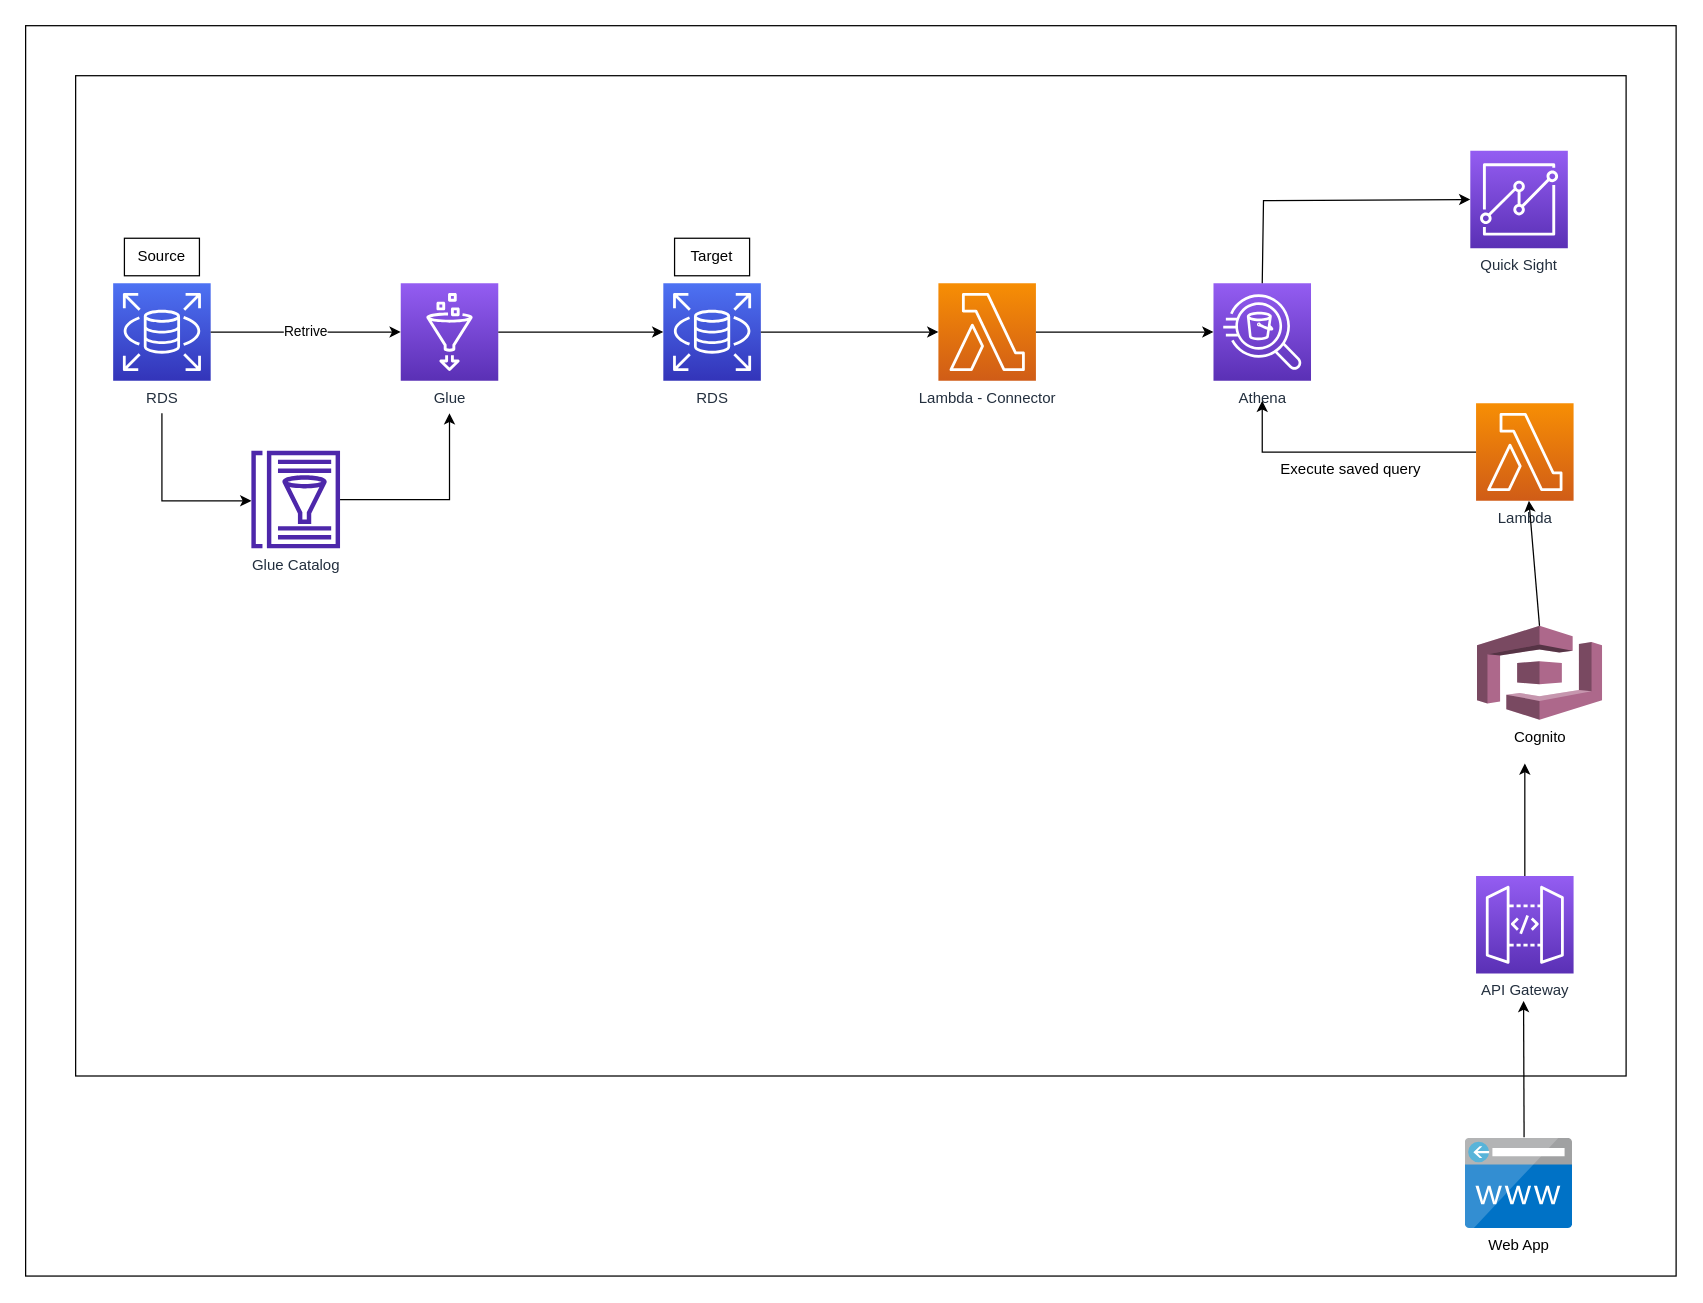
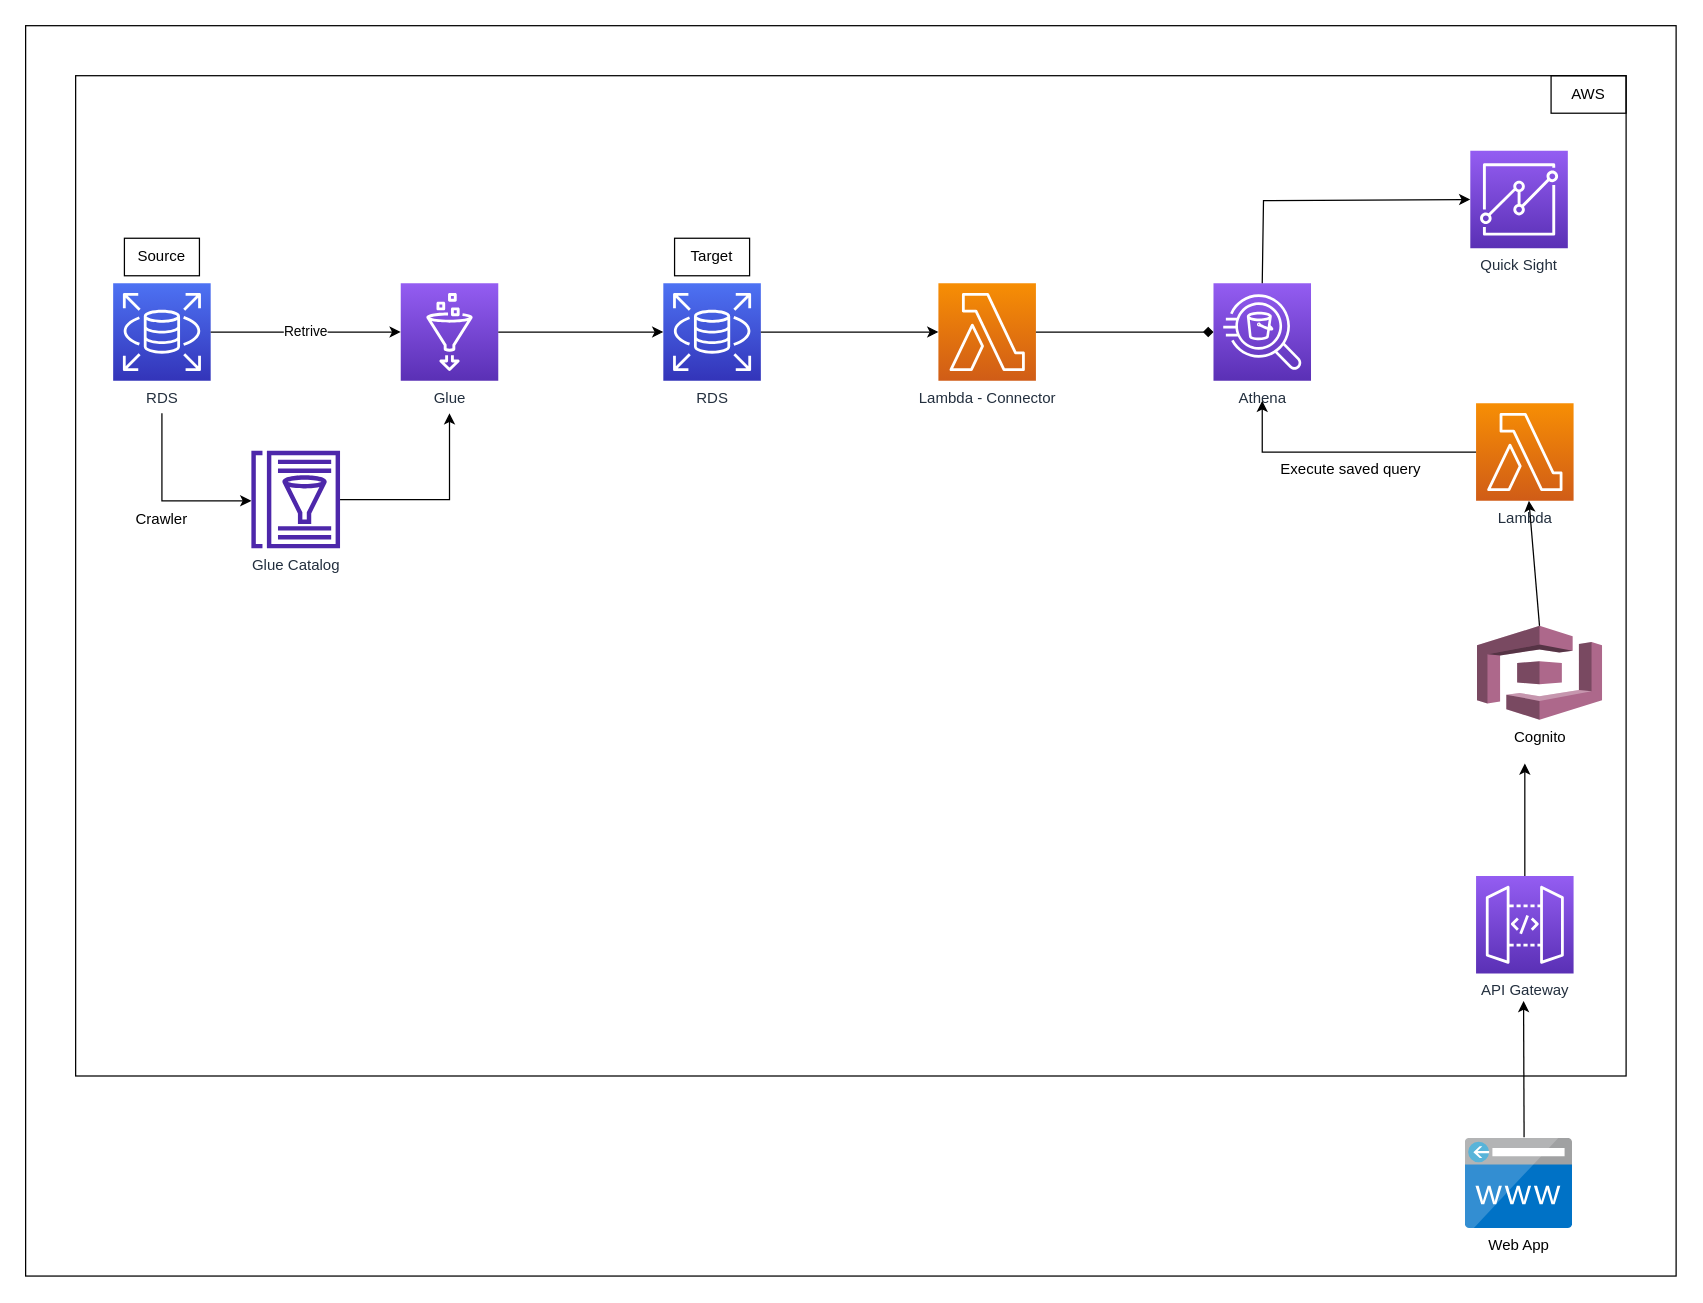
+ <mxCell id="4" value="AWS" style="text;html=1;strokeColor=default;fillColor=none;align=center;verticalAlign=middle;whiteSpace=wrap;rounded=0;" vertex="1" parent="1"><mxGeometry x="1240" y="60" width="60" height="30" as="geometry" /></mxCell>
- <mxCell id="19" value="" style="endArrow=classic;html=1;rounded=0;entryX=0;entryY=0.5;entryDx=0;entryDy=0;entryPerimeter=0;exitX=1;exitY=0.5;exitDx=0;exitDy=0;exitPerimeter=0;" edge="1" parent="1" source="17" target="16"><mxGeometry width="50" height="50" relative="1" as="geometry"><mxPoint x="420" y="340" as="sourcePoint" /><mxPoint x="470" y="290" as="targetPoint" /></mxGeometry></mxCell>
+ <mxCell id="19" value="" style="endArrow=diamond;html=1;rounded=0;entryX=0;entryY=0.5;entryDx=0;entryDy=0;entryPerimeter=0;exitX=1;exitY=0.5;exitDx=0;exitDy=0;exitPerimeter=0;" edge="1" parent="1" source="17" target="16"><mxGeometry width="50" height="50" relative="1" as="geometry"><mxPoint x="420" y="340" as="sourcePoint" /><mxPoint x="470" y="290" as="targetPoint" /></mxGeometry></mxCell>
+ <mxCell id="11" value="Crawler" style="text;html=1;strokeColor=none;fillColor=none;align=center;verticalAlign=middle;whiteSpace=wrap;rounded=0;" vertex="1" parent="1"><mxGeometry x="99" y="400" width="60" height="30" as="geometry" /></mxCell>
